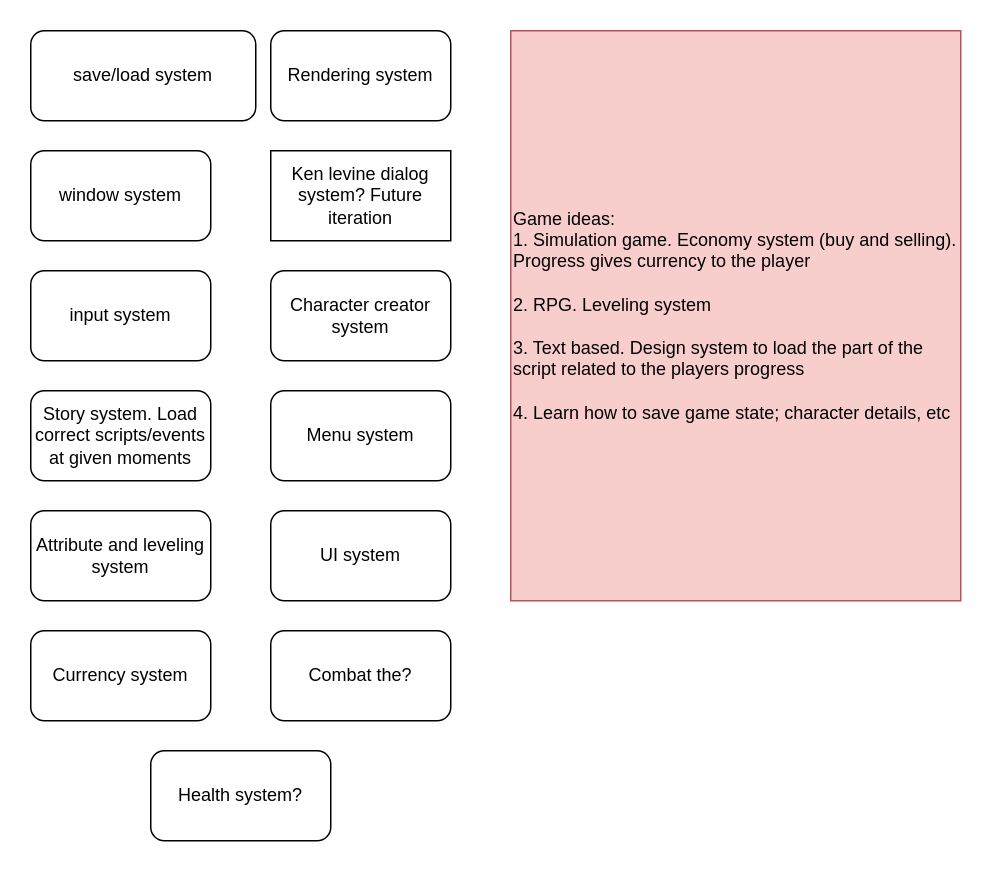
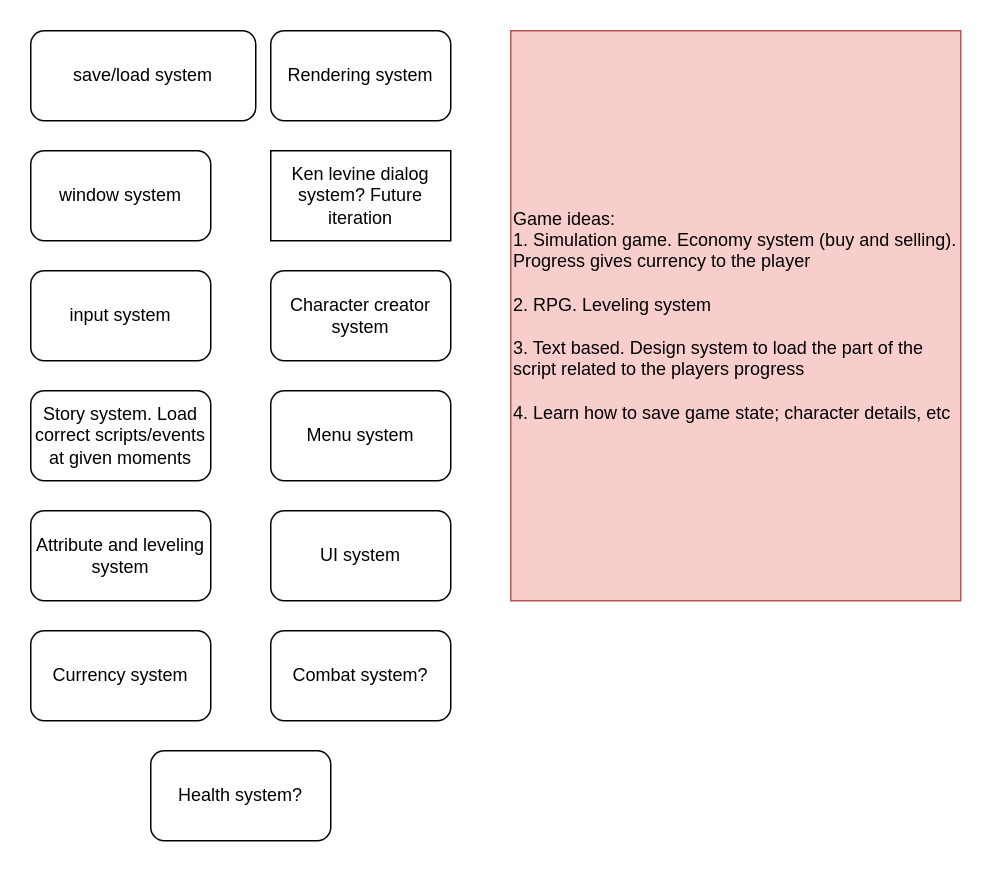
- <mxCell id="2" value="Combat the?" style="rounded=1;whiteSpace=wrap;html=1;" parent="1" vertex="1"><mxGeometry x="180" y="420" width="120" height="60" as="geometry" /></mxCell>
+ <mxCell id="2" value="Combat system?" style="rounded=1;whiteSpace=wrap;html=1;" parent="1" vertex="1"><mxGeometry x="180" y="420" width="120" height="60" as="geometry" /></mxCell>
